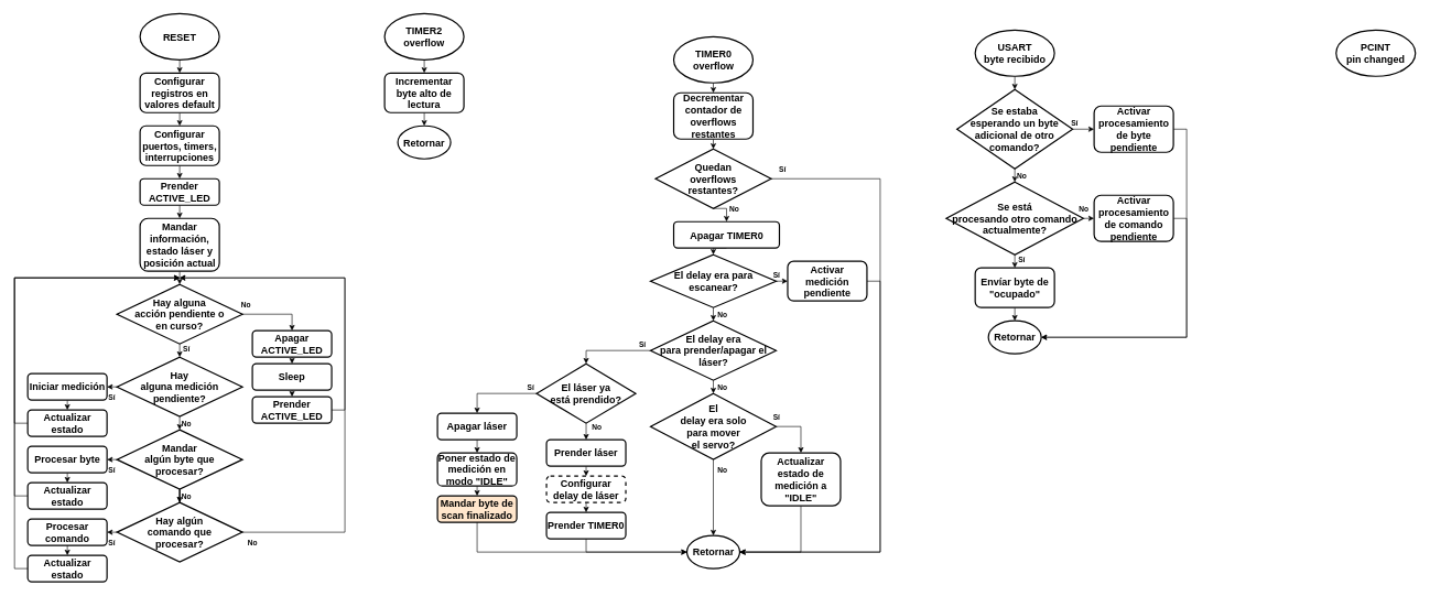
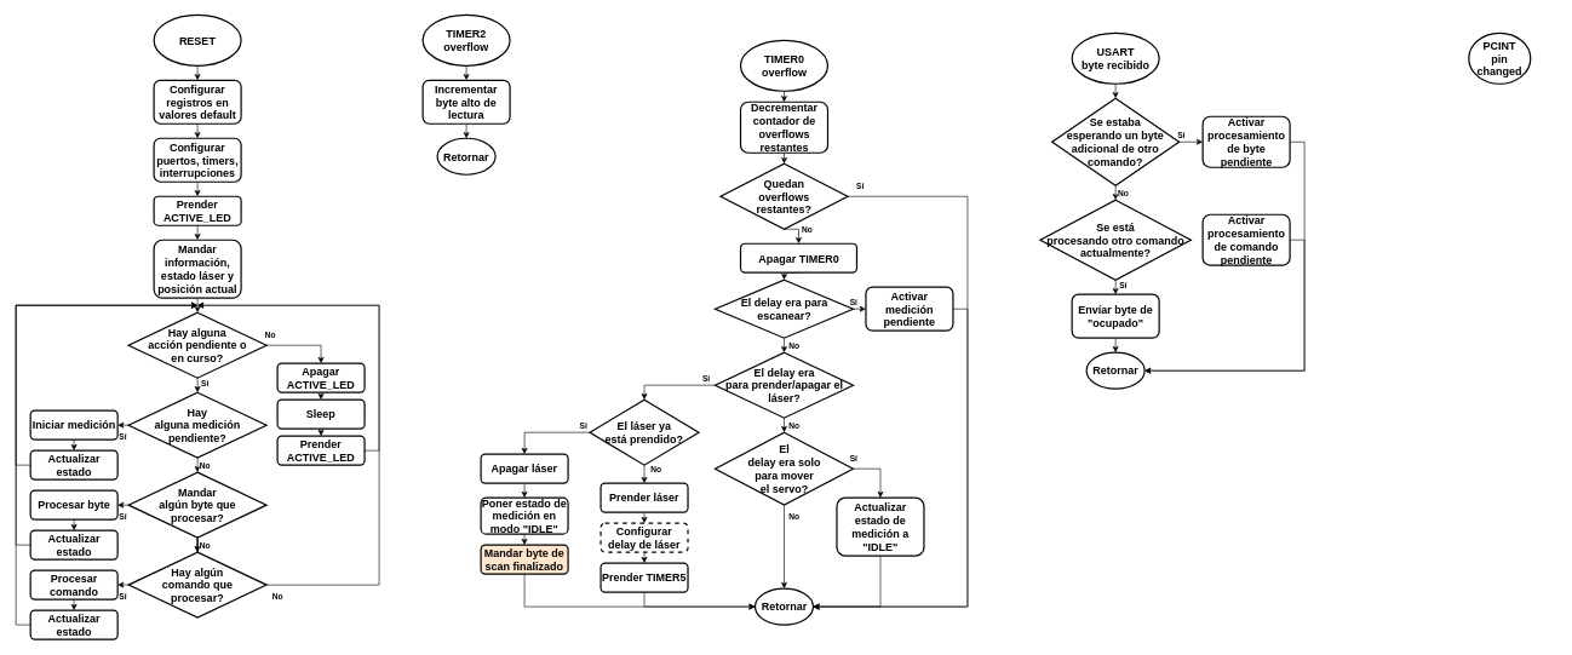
- <mxCell id="13" value="PCINT&lt;br&gt;pin changed" style="ellipse;whiteSpace=wrap;html=1;strokeWidth=2;fontSize=15;fontStyle=1" vertex="1" parent="1"><mxGeometry x="2021" y="45" width="120" height="70" as="geometry" /></mxCell>
+ <mxCell id="13" value="PCINT&lt;br&gt;pin changed" style="ellipse;whiteSpace=wrap;html=1;strokeWidth=2;fontSize=15;fontStyle=1" vertex="1" parent="1"><mxGeometry x="2021" y="45" width="85" height="70" as="geometry" /></mxCell>
- <mxCell id="112" style="edgeStyle=orthogonalEdgeStyle;rounded=0;orthogonalLoop=1;jettySize=auto;html=1;exitX=1;exitY=0.5;exitDx=0;exitDy=0;entryX=0;entryY=0.5;entryDx=0;entryDy=0;" edge="1" parent="1" source="116" target="123"><mxGeometry relative="1" as="geometry" /></mxCell>
- <mxCell id="113" value="No" style="edgeLabel;html=1;align=center;verticalAlign=middle;resizable=0;points=[];fontStyle=1" vertex="1" connectable="0" parent="112"><mxGeometry x="-0.012" y="4" relative="1" as="geometry"><mxPoint x="-8" y="-11" as="offset" /></mxGeometry></mxCell>
- <mxCell id="102" value="Prender TIMER0" style="rounded=1;whiteSpace=wrap;html=1;strokeWidth=2;fontStyle=1;fontSize=15;" vertex="1" parent="1"><mxGeometry x="826" y="775" width="120" height="40" as="geometry" /></mxCell>
+ <mxCell id="102" value="Prender TIMER5" style="rounded=1;whiteSpace=wrap;html=1;strokeWidth=2;fontStyle=1;fontSize=15;" vertex="1" parent="1"><mxGeometry x="826" y="775" width="120" height="40" as="geometry" /></mxCell>
